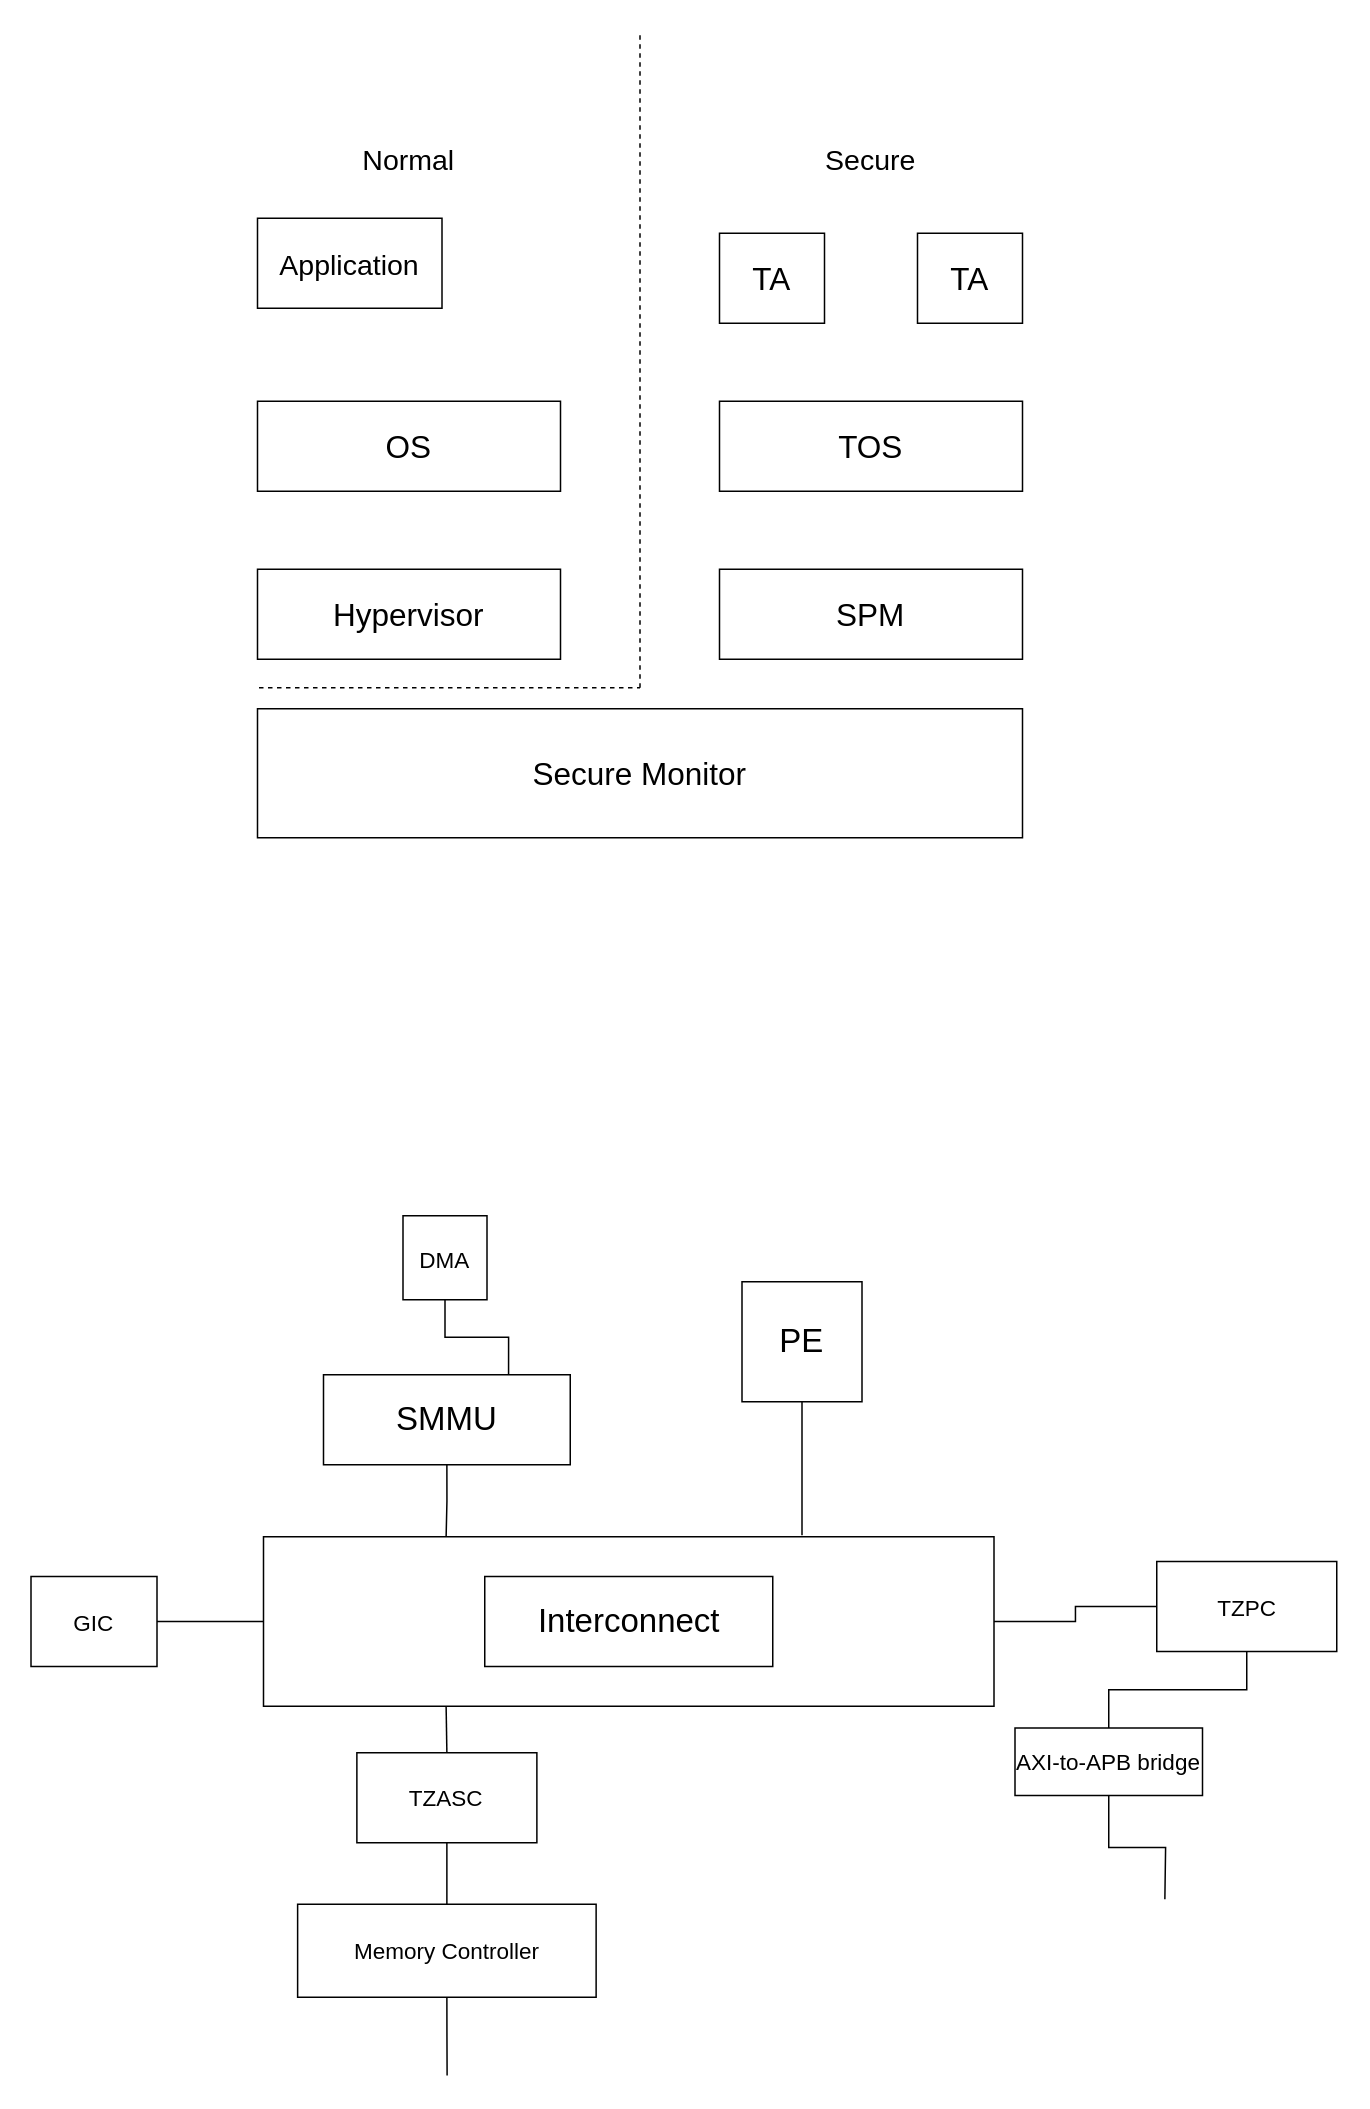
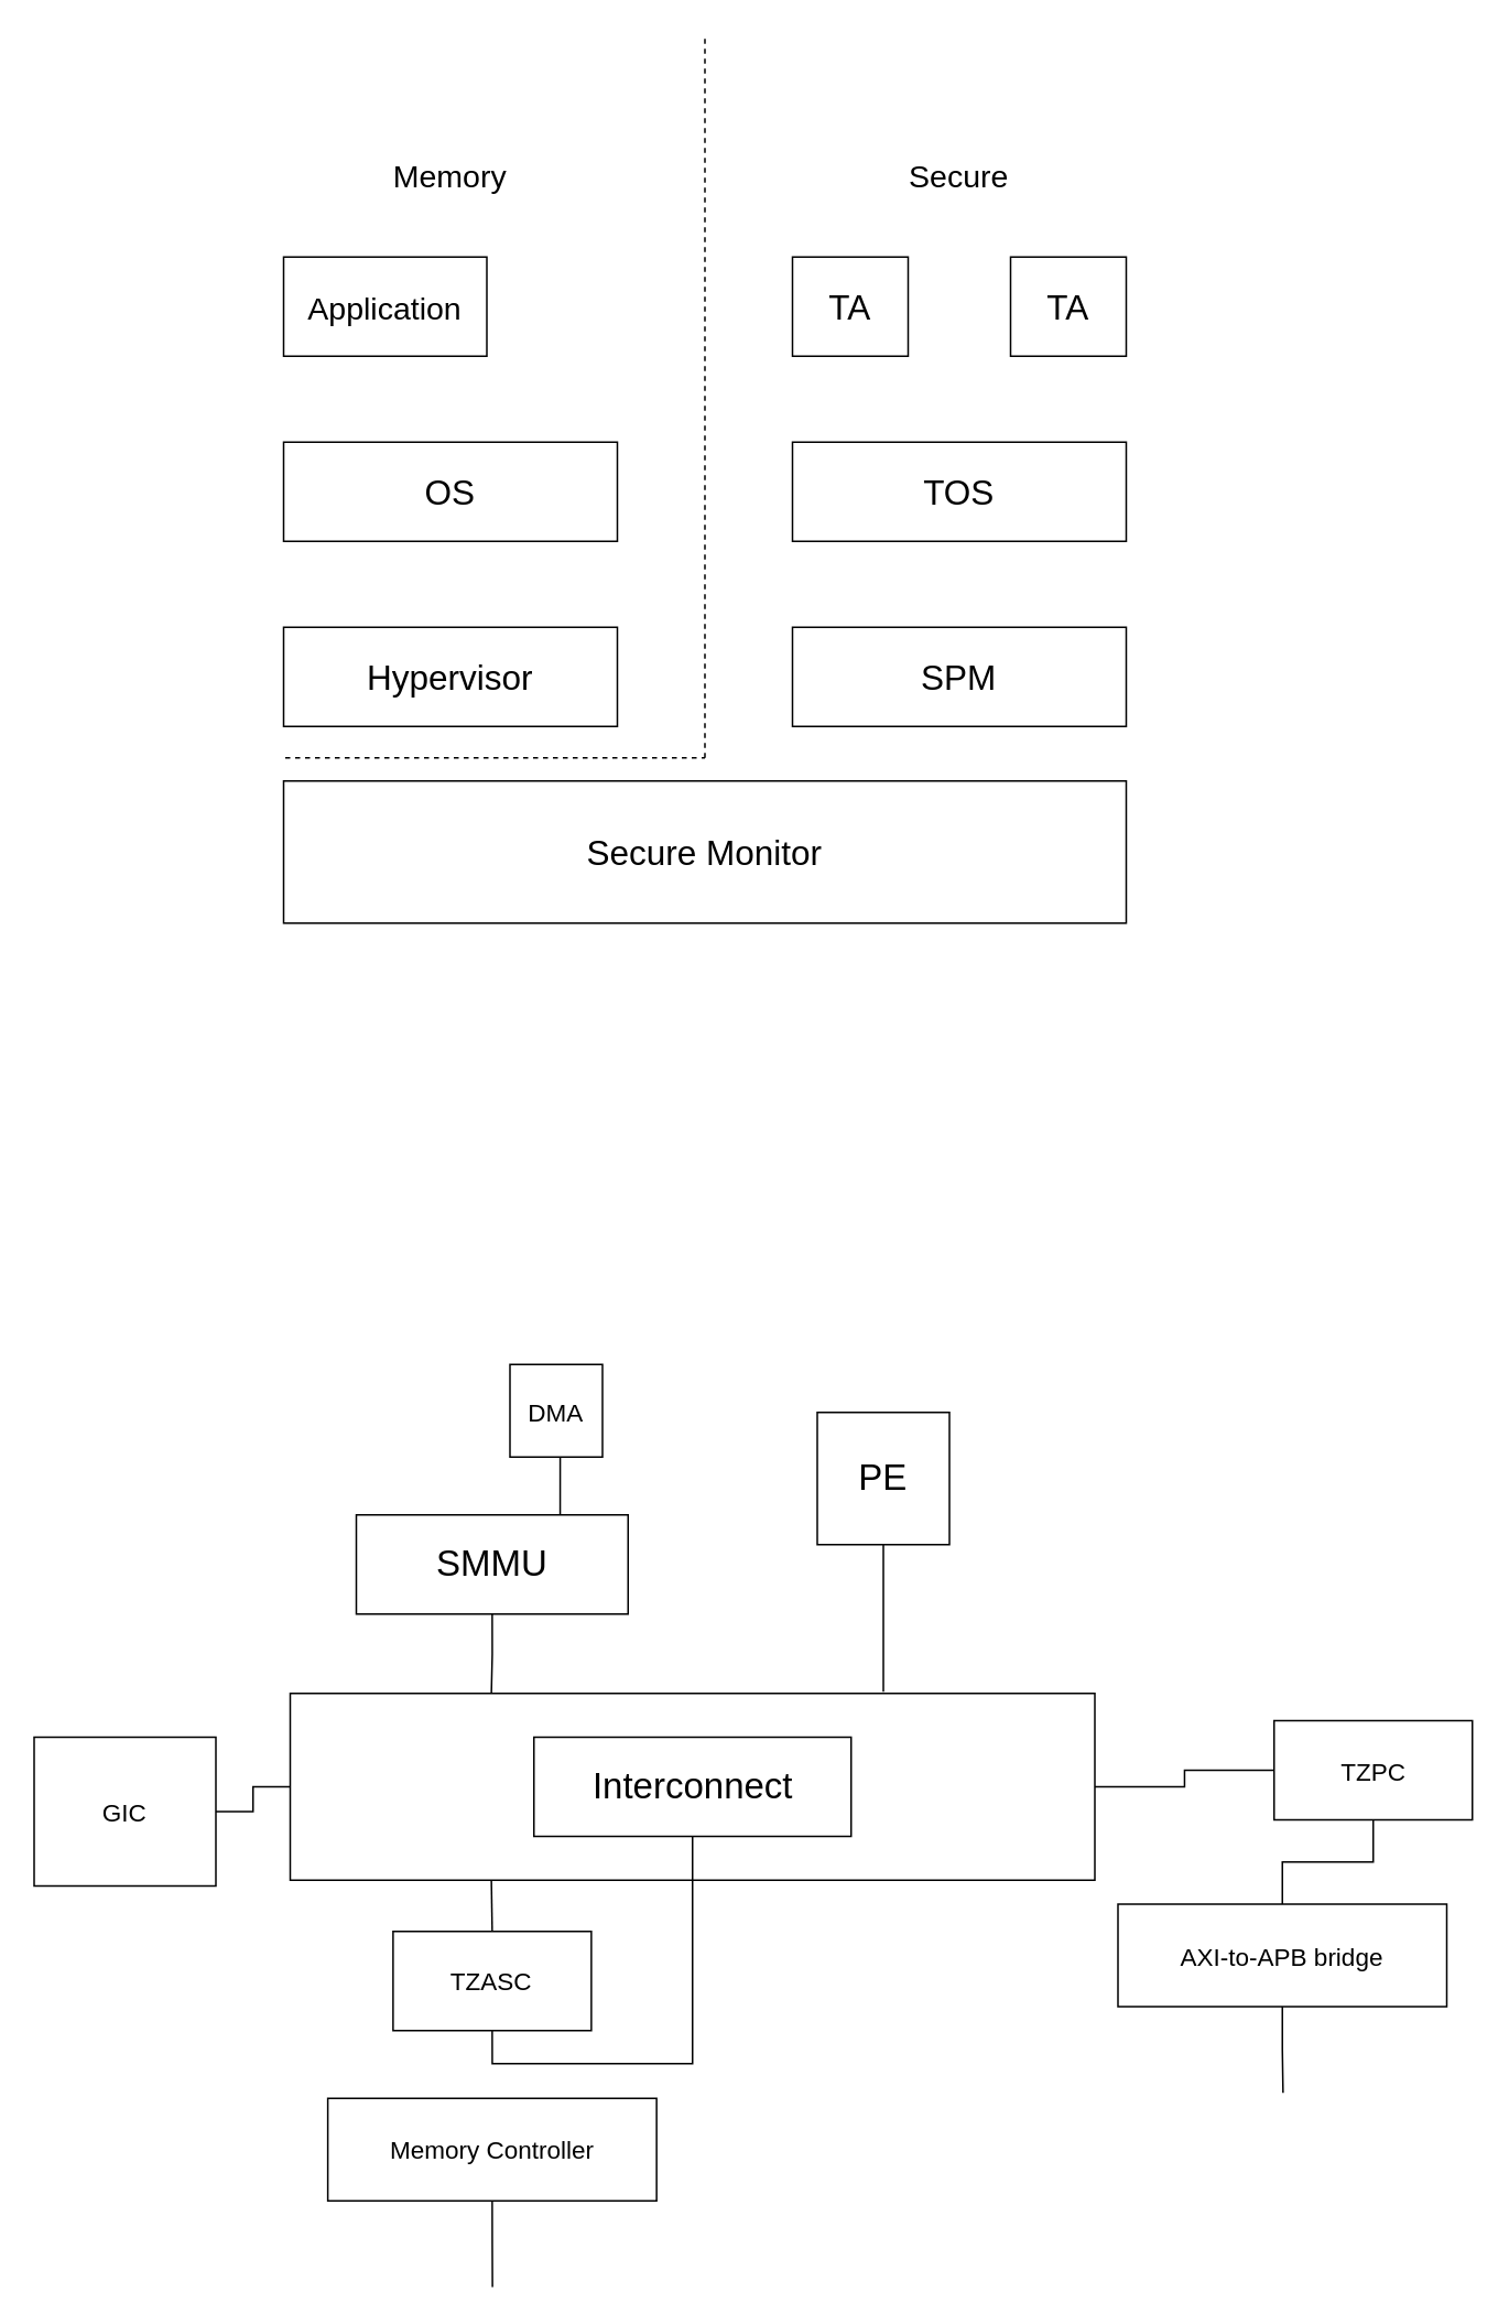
- <mxCell id="12" value="Normal" style="text;html=1;strokeColor=none;fillColor=none;align=center;verticalAlign=middle;whiteSpace=wrap;rounded=0;fontSize=19;" parent="1" vertex="1"><mxGeometry x="199" y="92" width="146" height="30" as="geometry" /></mxCell>
+ <mxCell id="12" value="Memory" style="text;html=1;strokeColor=none;fillColor=none;align=center;verticalAlign=middle;whiteSpace=wrap;rounded=0;fontSize=19;" parent="1" vertex="1"><mxGeometry x="199" y="92" width="146" height="30" as="geometry" /></mxCell>
- <mxCell id="10" value="&lt;font style=&quot;font-size: 19px;&quot;&gt;Application&lt;/font&gt;" style="rounded=0;whiteSpace=wrap;html=1;fontSize=21;" parent="1" vertex="1"><mxGeometry x="171" y="145" width="123" height="60" as="geometry" /></mxCell>
+ <mxCell id="10" value="&lt;font style=&quot;font-size: 19px;&quot;&gt;Application&lt;/font&gt;" style="rounded=0;whiteSpace=wrap;html=1;fontSize=21;" parent="1" vertex="1"><mxGeometry x="171" y="155" width="123" height="60" as="geometry" /></mxCell>
- <mxCell id="22" value="&lt;font style=&quot;font-size: 15px;&quot;&gt;DMA&lt;/font&gt;" style="whiteSpace=wrap;html=1;aspect=fixed;fontSize=22;" parent="1" vertex="1"><mxGeometry x="268" y="810" width="56" height="56" as="geometry" /></mxCell>
+ <mxCell id="22" value="&lt;font style=&quot;font-size: 15px;&quot;&gt;DMA&lt;/font&gt;" style="whiteSpace=wrap;html=1;aspect=fixed;fontSize=22;" parent="1" vertex="1"><mxGeometry x="308" y="825" width="56" height="56" as="geometry" /></mxCell>
- <mxCell id="24" value="GIC" style="rounded=0;whiteSpace=wrap;html=1;fontSize=15;" parent="1" vertex="1"><mxGeometry x="20" y="1050.5" width="84" height="60" as="geometry" /></mxCell>
+ <mxCell id="24" value="GIC" style="rounded=0;whiteSpace=wrap;html=1;fontSize=15;" parent="1" vertex="1"><mxGeometry x="20" y="1050.5" width="110" height="90" as="geometry" /></mxCell>
- <mxCell id="33" value="AXI-to-APB bridge" style="rounded=0;whiteSpace=wrap;html=1;fontSize=15;" parent="1" vertex="1"><mxGeometry x="676" y="1151.5" width="125" height="45" as="geometry" /></mxCell>
+ <mxCell id="33" value="AXI-to-APB bridge" style="rounded=0;whiteSpace=wrap;html=1;fontSize=15;" parent="1" vertex="1"><mxGeometry x="676" y="1151.5" width="199" height="62" as="geometry" /></mxCell>
- <mxCell id="25" style="edgeStyle=orthogonalEdgeStyle;rounded=0;orthogonalLoop=1;jettySize=auto;html=1;exitX=0.5;exitY=1;exitDx=0;exitDy=0;entryX=0.5;entryY=0;entryDx=0;entryDy=0;fontSize=15;endArrow=none;endFill=0;" parent="1" source="26" target="28" edge="1"><mxGeometry relative="1" as="geometry" /></mxCell>
+ <mxCell id="25" style="edgeStyle=orthogonalEdgeStyle;rounded=0;orthogonalLoop=1;jettySize=auto;html=1;exitX=0.5;exitY=1;exitDx=0;exitDy=0;fontSize=15;endArrow=none;endFill=0;" parent="1" source="26" target="18" edge="1"><mxGeometry relative="1" as="geometry" /></mxCell>
